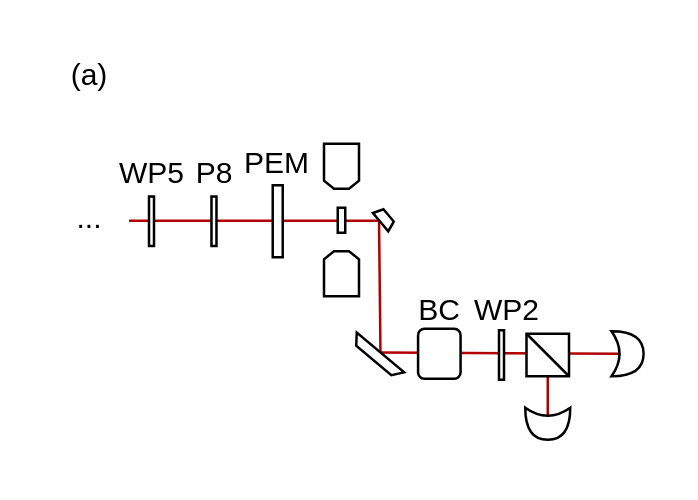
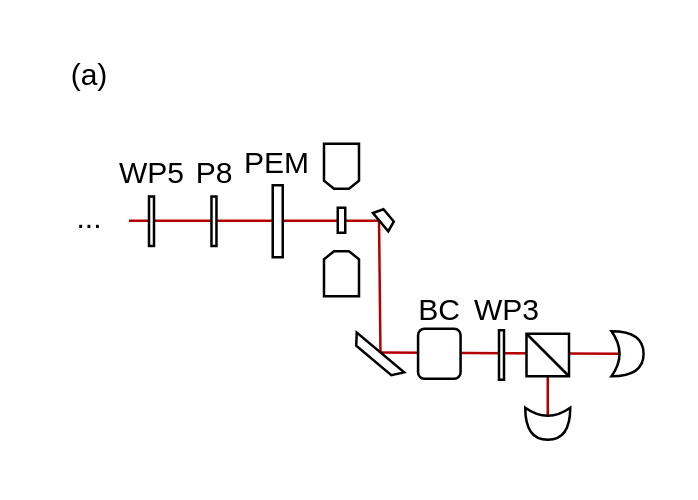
- <mxCell id="17" value="WP2" style="text;html=1;align=center;verticalAlign=middle;resizable=0;points=[];autosize=1;strokeColor=none;fillColor=none;" parent="1" vertex="1"><mxGeometry x="182.2" y="113.5" width="40" height="20" as="geometry" /></mxCell>
+ <mxCell id="17" value="WP3" style="text;html=1;align=center;verticalAlign=middle;resizable=0;points=[];autosize=1;strokeColor=none;fillColor=none;" parent="1" vertex="1"><mxGeometry x="182.2" y="113.5" width="40" height="20" as="geometry" /></mxCell>
